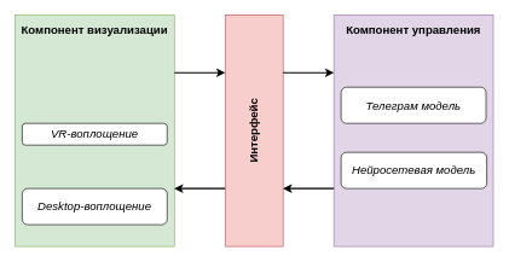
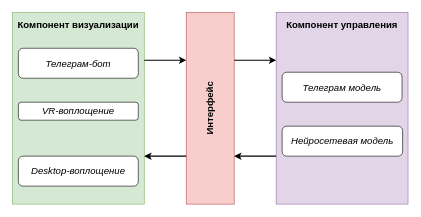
+ <mxCell id="7" value="&lt;i&gt;&lt;font style=&quot;font-size: 16px;&quot;&gt;Телеграм-бот&lt;/font&gt;&lt;/i&gt;" style="rounded=1;whiteSpace=wrap;html=1;fontSize=14;" parent="1" vertex="1"><mxGeometry x="30" y="80" width="200" height="50" as="geometry" /></mxCell>
